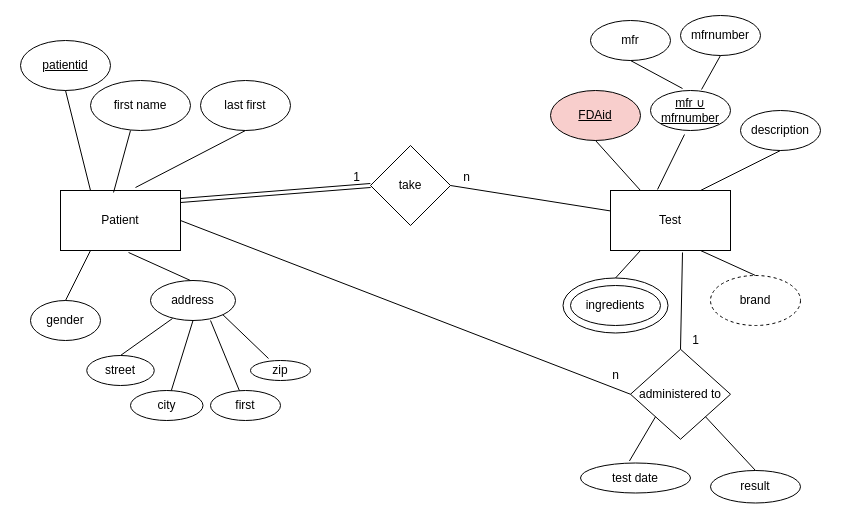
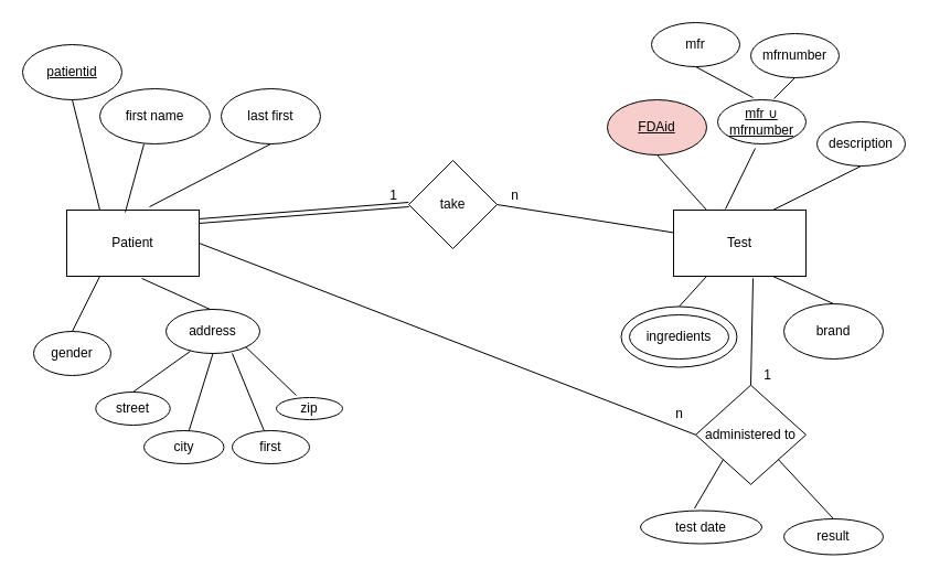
- <mxCell id="15" value="mfrnumber" style="ellipse;whiteSpace=wrap;html=1;" parent="1" vertex="1"><mxGeometry x="680" y="15" width="80" height="40" as="geometry" /></mxCell>
+ <mxCell id="15" value="mfrnumber" style="ellipse;whiteSpace=wrap;html=1;" parent="1" vertex="1"><mxGeometry x="680" y="30" width="80" height="40" as="geometry" /></mxCell>
- <mxCell id="18" value="brand" style="ellipse;whiteSpace=wrap;html=1;dashed=1;" parent="1" vertex="1"><mxGeometry x="710" y="275" width="90" height="50" as="geometry" /></mxCell>
+ <mxCell id="18" value="brand" style="ellipse;whiteSpace=wrap;html=1;" parent="1" vertex="1"><mxGeometry x="710" y="275" width="90" height="50" as="geometry" /></mxCell>
